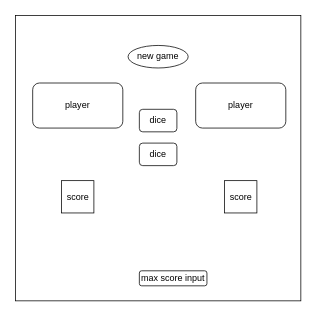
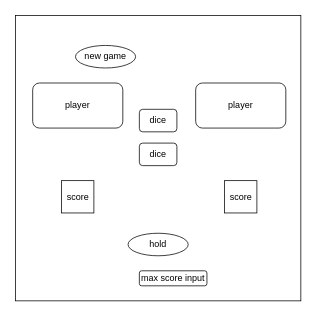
- <mxCell id="5" value="new game" style="ellipse;whiteSpace=wrap;html=1;" vertex="1" parent="1"><mxGeometry x="170" y="60" width="80" height="30" as="geometry" /></mxCell>
+ <mxCell id="5" value="new game" style="ellipse;whiteSpace=wrap;html=1;" vertex="1" parent="1"><mxGeometry x="100" y="60" width="80" height="30" as="geometry" /></mxCell>
+ <mxCell id="8" value="hold" style="ellipse;whiteSpace=wrap;html=1;" vertex="1" parent="1"><mxGeometry x="170" y="310" width="80" height="30" as="geometry" /></mxCell>
